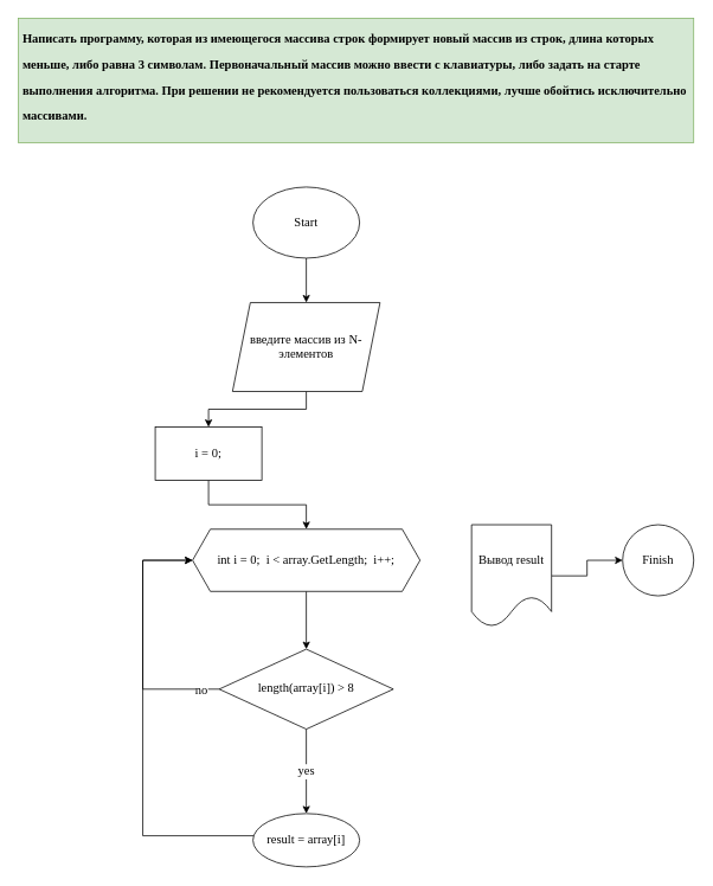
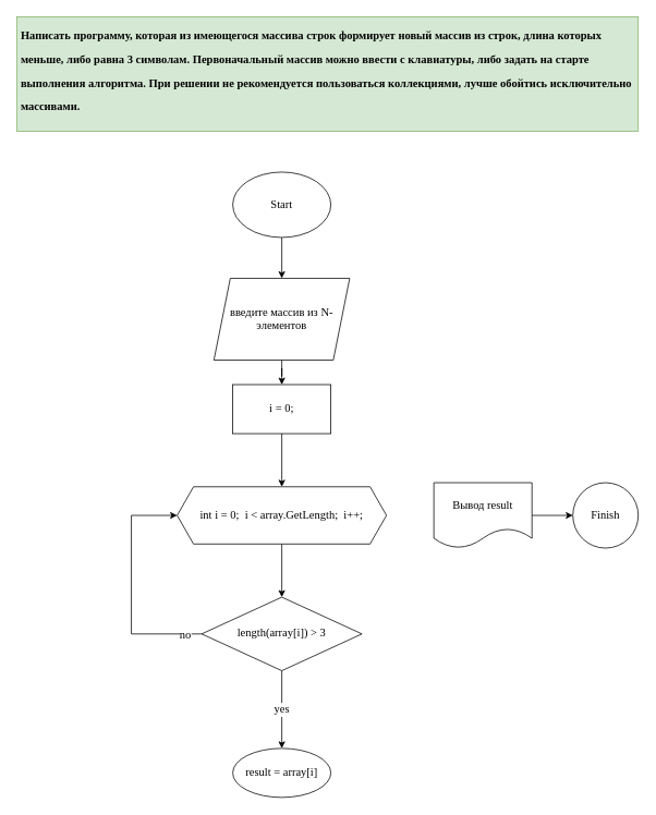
- <mxCell id="8" value="i = 0;&lt;br&gt;" style="whiteSpace=wrap;html=1;fontSize=14;fontFamily=Times New Roman;" vertex="1" parent="1"><mxGeometry x="174" y="480" width="120" height="60" as="geometry" /></mxCell>
+ <mxCell id="8" value="i = 0;&lt;br&gt;" style="whiteSpace=wrap;html=1;fontSize=14;fontFamily=Times New Roman;" vertex="1" parent="1"><mxGeometry x="284" y="470" width="120" height="60" as="geometry" /></mxCell>
- <mxCell id="12" value="Вывод result" style="shape=document;whiteSpace=wrap;html=1;boundedLbl=1;fontSize=14;fontFamily=Times New Roman;" vertex="1" parent="1"><mxGeometry x="530" y="590" width="90" height="115" as="geometry" /></mxCell>
+ <mxCell id="12" value="Вывод result" style="shape=document;whiteSpace=wrap;html=1;boundedLbl=1;fontSize=14;fontFamily=Times New Roman;" vertex="1" parent="1"><mxGeometry x="530" y="590" width="120" height="80" as="geometry" /></mxCell>
- <mxCell id="17" value="length(array[i]) &amp;gt; 8" style="rhombus;whiteSpace=wrap;html=1;fontSize=14;fontFamily=Times New Roman;" vertex="1" parent="1"><mxGeometry x="246" y="730" width="196" height="90" as="geometry" /></mxCell>
+ <mxCell id="17" value="length(array[i]) &amp;gt; 3" style="rhombus;whiteSpace=wrap;html=1;fontSize=14;fontFamily=Times New Roman;" vertex="1" parent="1"><mxGeometry x="246" y="730" width="196" height="90" as="geometry" /></mxCell>
- <mxCell id="18" style="edgeStyle=orthogonalEdgeStyle;rounded=0;orthogonalLoop=1;jettySize=auto;html=1;fontFamily=Times New Roman;fontSize=14;entryX=0;entryY=0.5;entryDx=0;entryDy=0;" edge="1" parent="1" source="19" target="10"><mxGeometry relative="1" as="geometry"><mxPoint x="210" y="660" as="targetPoint" /><Array as="points"><mxPoint x="160" y="940" /><mxPoint x="160" y="630" /></Array></mxGeometry></mxCell>
